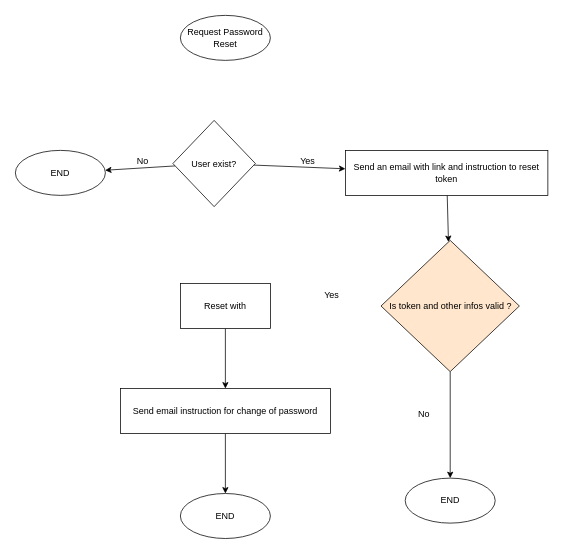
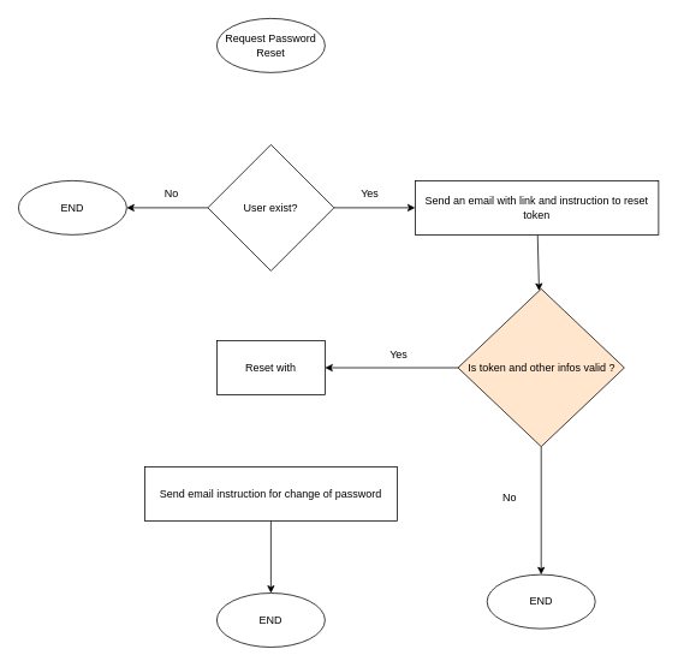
- <mxCell id="5" value="User exist?" style="rhombus;whiteSpace=wrap;html=1;rounded=0;" vertex="1" parent="1"><mxGeometry x="230" y="160" width="110" height="115" as="geometry" /></mxCell>
+ <mxCell id="5" value="User exist?" style="rhombus;whiteSpace=wrap;html=1;rounded=0;" vertex="1" parent="1"><mxGeometry x="230" y="160" width="140" height="140" as="geometry" /></mxCell>
+ <mxCell id="12" value="" style="edgeStyle=none;html=1;" edge="1" parent="1" source="13" target="16"><mxGeometry relative="1" as="geometry" /></mxCell>
- <mxCell id="15" value="" style="edgeStyle=none;html=1;" edge="1" parent="1" source="16" target="18"><mxGeometry relative="1" as="geometry" /></mxCell>
